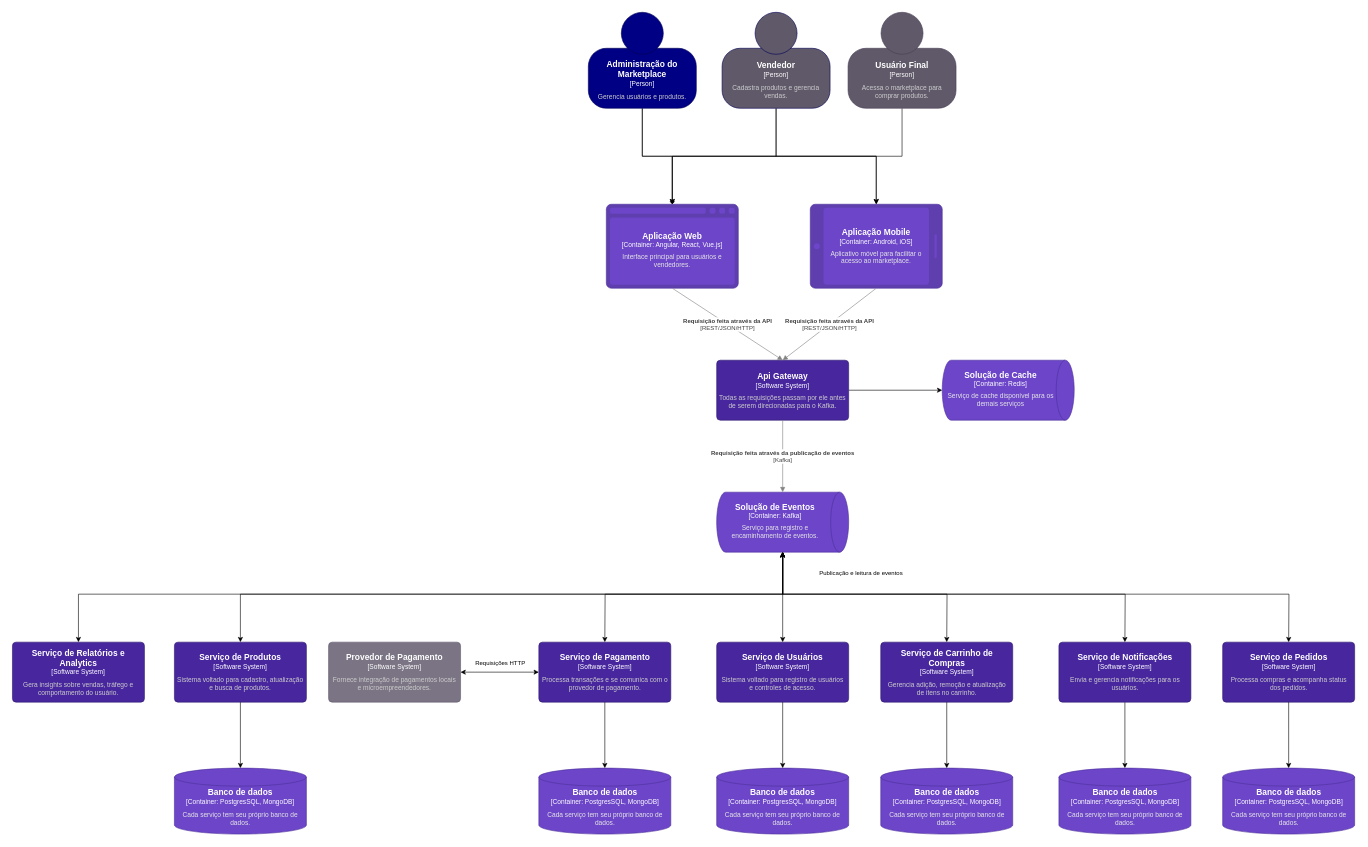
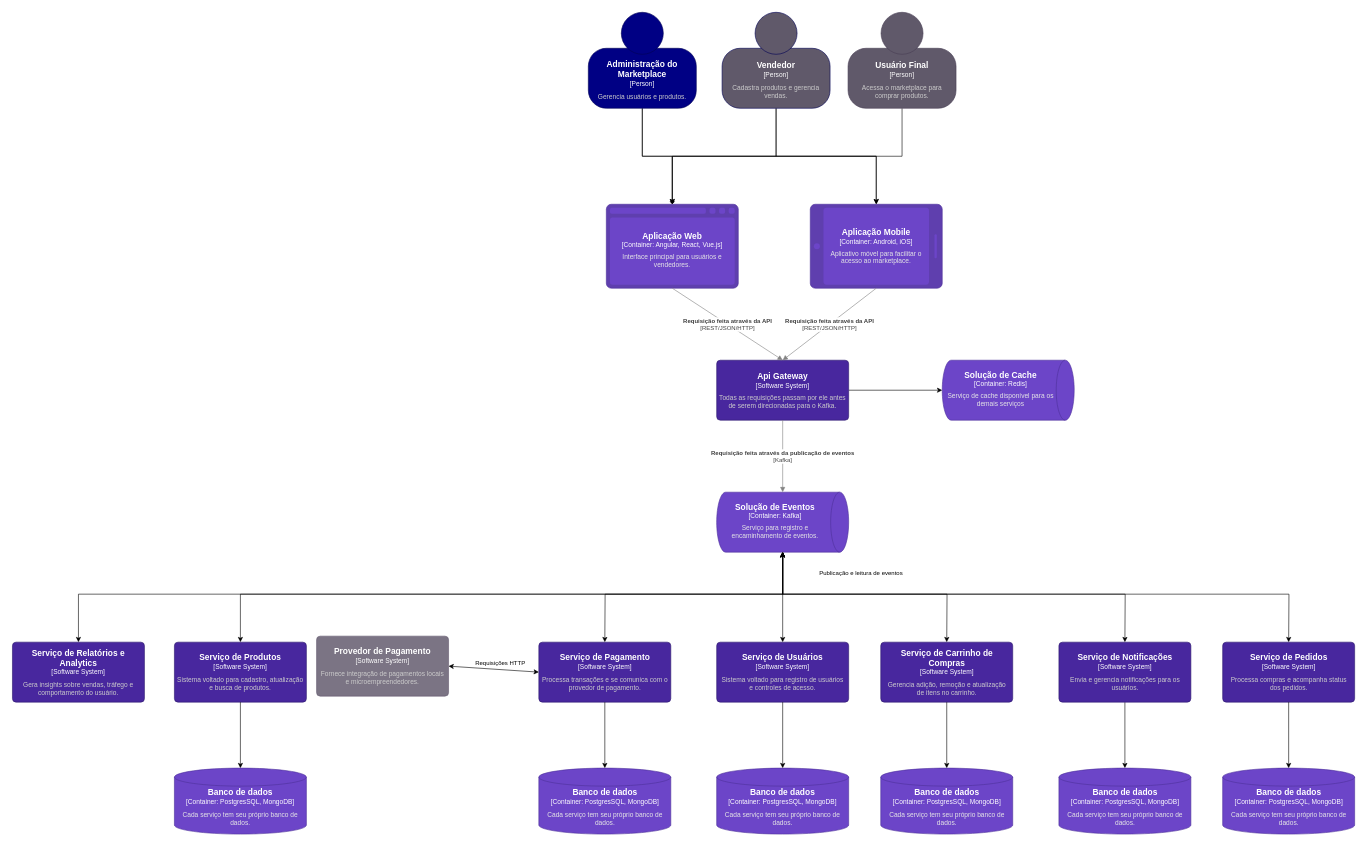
- <mxCell id="40" value="&lt;font style=&quot;font-size: 14px&quot;&gt;&lt;b&gt;Provedor de Pagamento&lt;/b&gt;&lt;/font&gt;&lt;br&gt;&lt;div&gt;&lt;font style=&quot;font-size: 11px&quot;&gt;[Software System]&lt;/font&gt;&lt;/div&gt;&lt;div style=&quot;font-size: 6px&quot;&gt;&lt;br&gt;&lt;/div&gt;&lt;div style=&quot;font-size: 11px&quot;&gt;&lt;font color=&quot;#CCCCCC&quot;&gt;Fornece integração de pagamentos locais e microempreendedores.&lt;/font&gt;&lt;/div&gt;" style="rounded=1;whiteSpace=wrap;html=1;fontColor=#ffffff;arcSize=6;metaEdit=1;points=[[0.25,0,0],[0.5,0,0],[0.75,0,0],[1,0.25,0],[1,0.5,0],[1,0.75,0],[0.75,1,0],[0.5,1,0],[0.25,1,0],[0,0.75,0],[0,0.5,0],[0,0.25,0]];resizable=0;editable=1;fillColor=#7b7484;strokeColor=#635970;movableLabel=0;allowArrows=0;rotatable=0;imageWidth=24;spacing=5;" parent="1" vertex="1"><mxGeometry x="547" y="1070" width="220" height="100" as="geometry" /></mxCell>
+ <mxCell id="40" value="&lt;font style=&quot;font-size: 14px&quot;&gt;&lt;b&gt;Provedor de Pagamento&lt;/b&gt;&lt;/font&gt;&lt;br&gt;&lt;div&gt;&lt;font style=&quot;font-size: 11px&quot;&gt;[Software System]&lt;/font&gt;&lt;/div&gt;&lt;div style=&quot;font-size: 6px&quot;&gt;&lt;br&gt;&lt;/div&gt;&lt;div style=&quot;font-size: 11px&quot;&gt;&lt;font color=&quot;#CCCCCC&quot;&gt;Fornece integração de pagamentos locais e microempreendedores.&lt;/font&gt;&lt;/div&gt;" style="rounded=1;whiteSpace=wrap;html=1;fontColor=#ffffff;arcSize=6;metaEdit=1;points=[[0.25,0,0],[0.5,0,0],[0.75,0,0],[1,0.25,0],[1,0.5,0],[1,0.75,0],[0.75,1,0],[0.5,1,0],[0.25,1,0],[0,0.75,0],[0,0.5,0],[0,0.25,0]];resizable=0;editable=1;fillColor=#7b7484;strokeColor=#635970;movableLabel=0;allowArrows=0;rotatable=0;imageWidth=24;spacing=5;" parent="1" vertex="1"><mxGeometry x="527" y="1060" width="220" height="100" as="geometry" /></mxCell>
